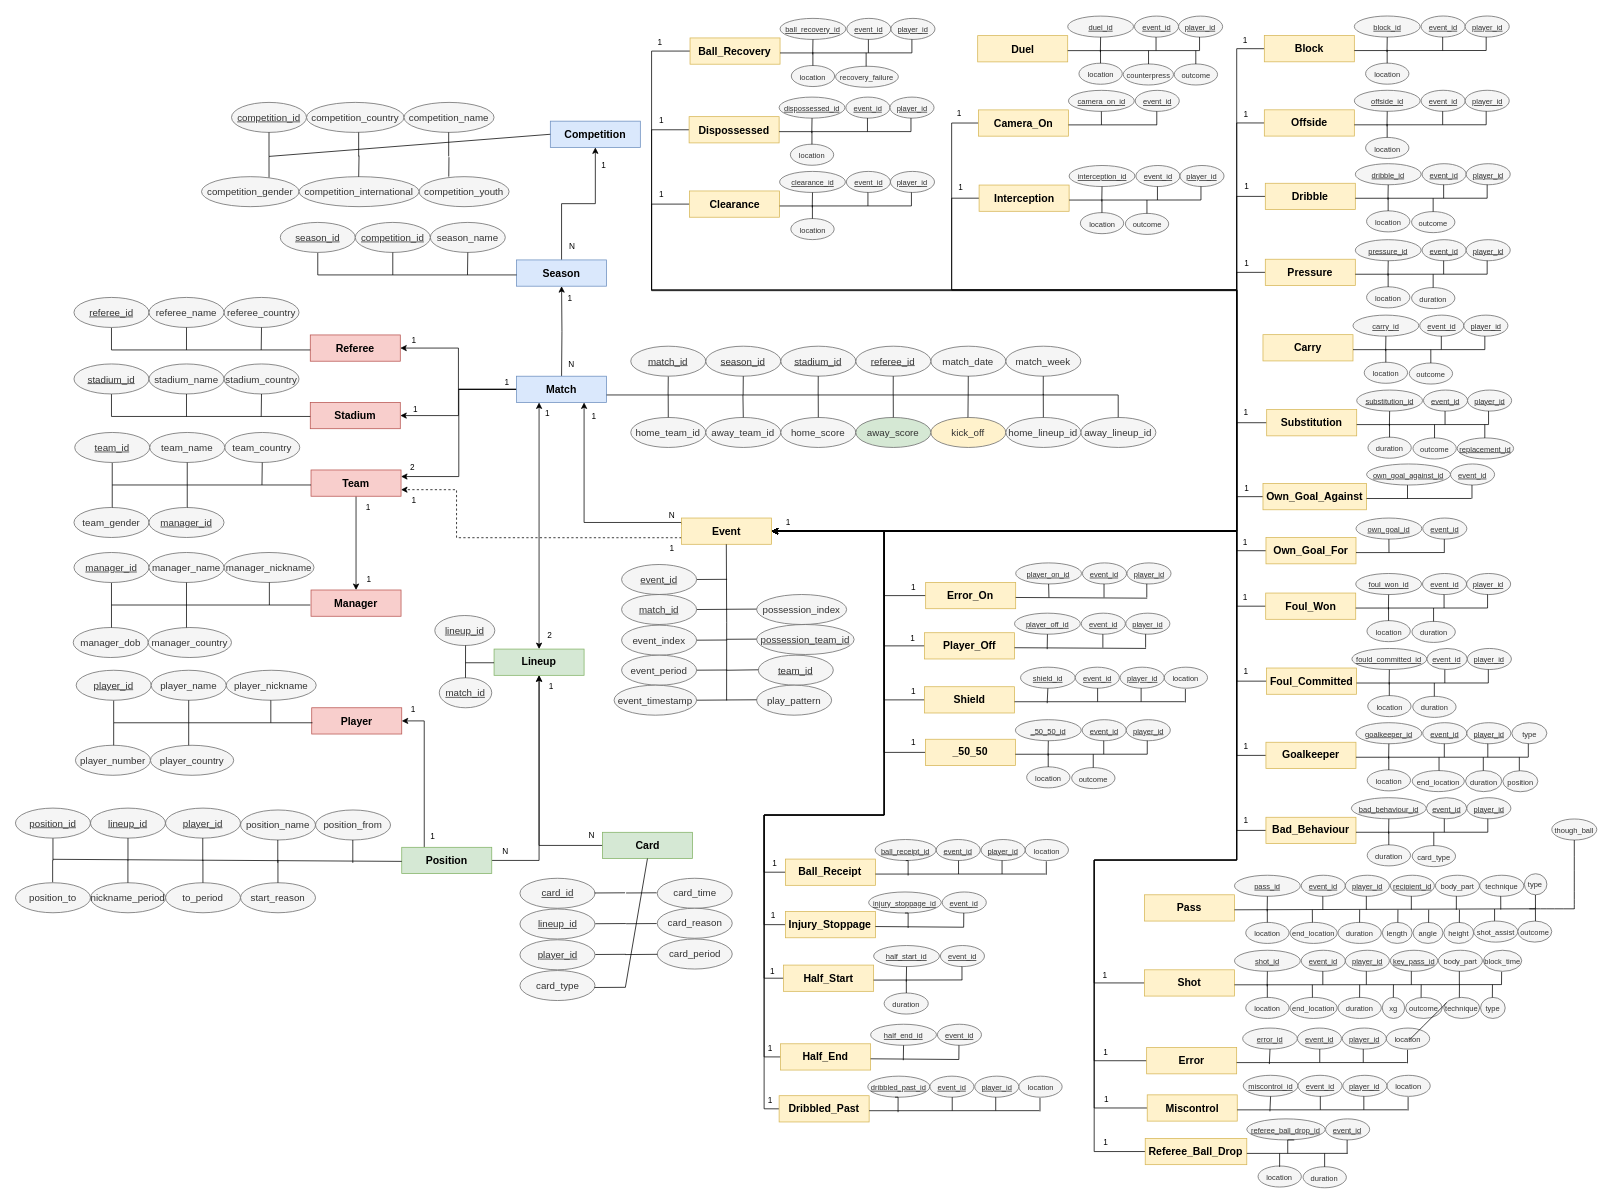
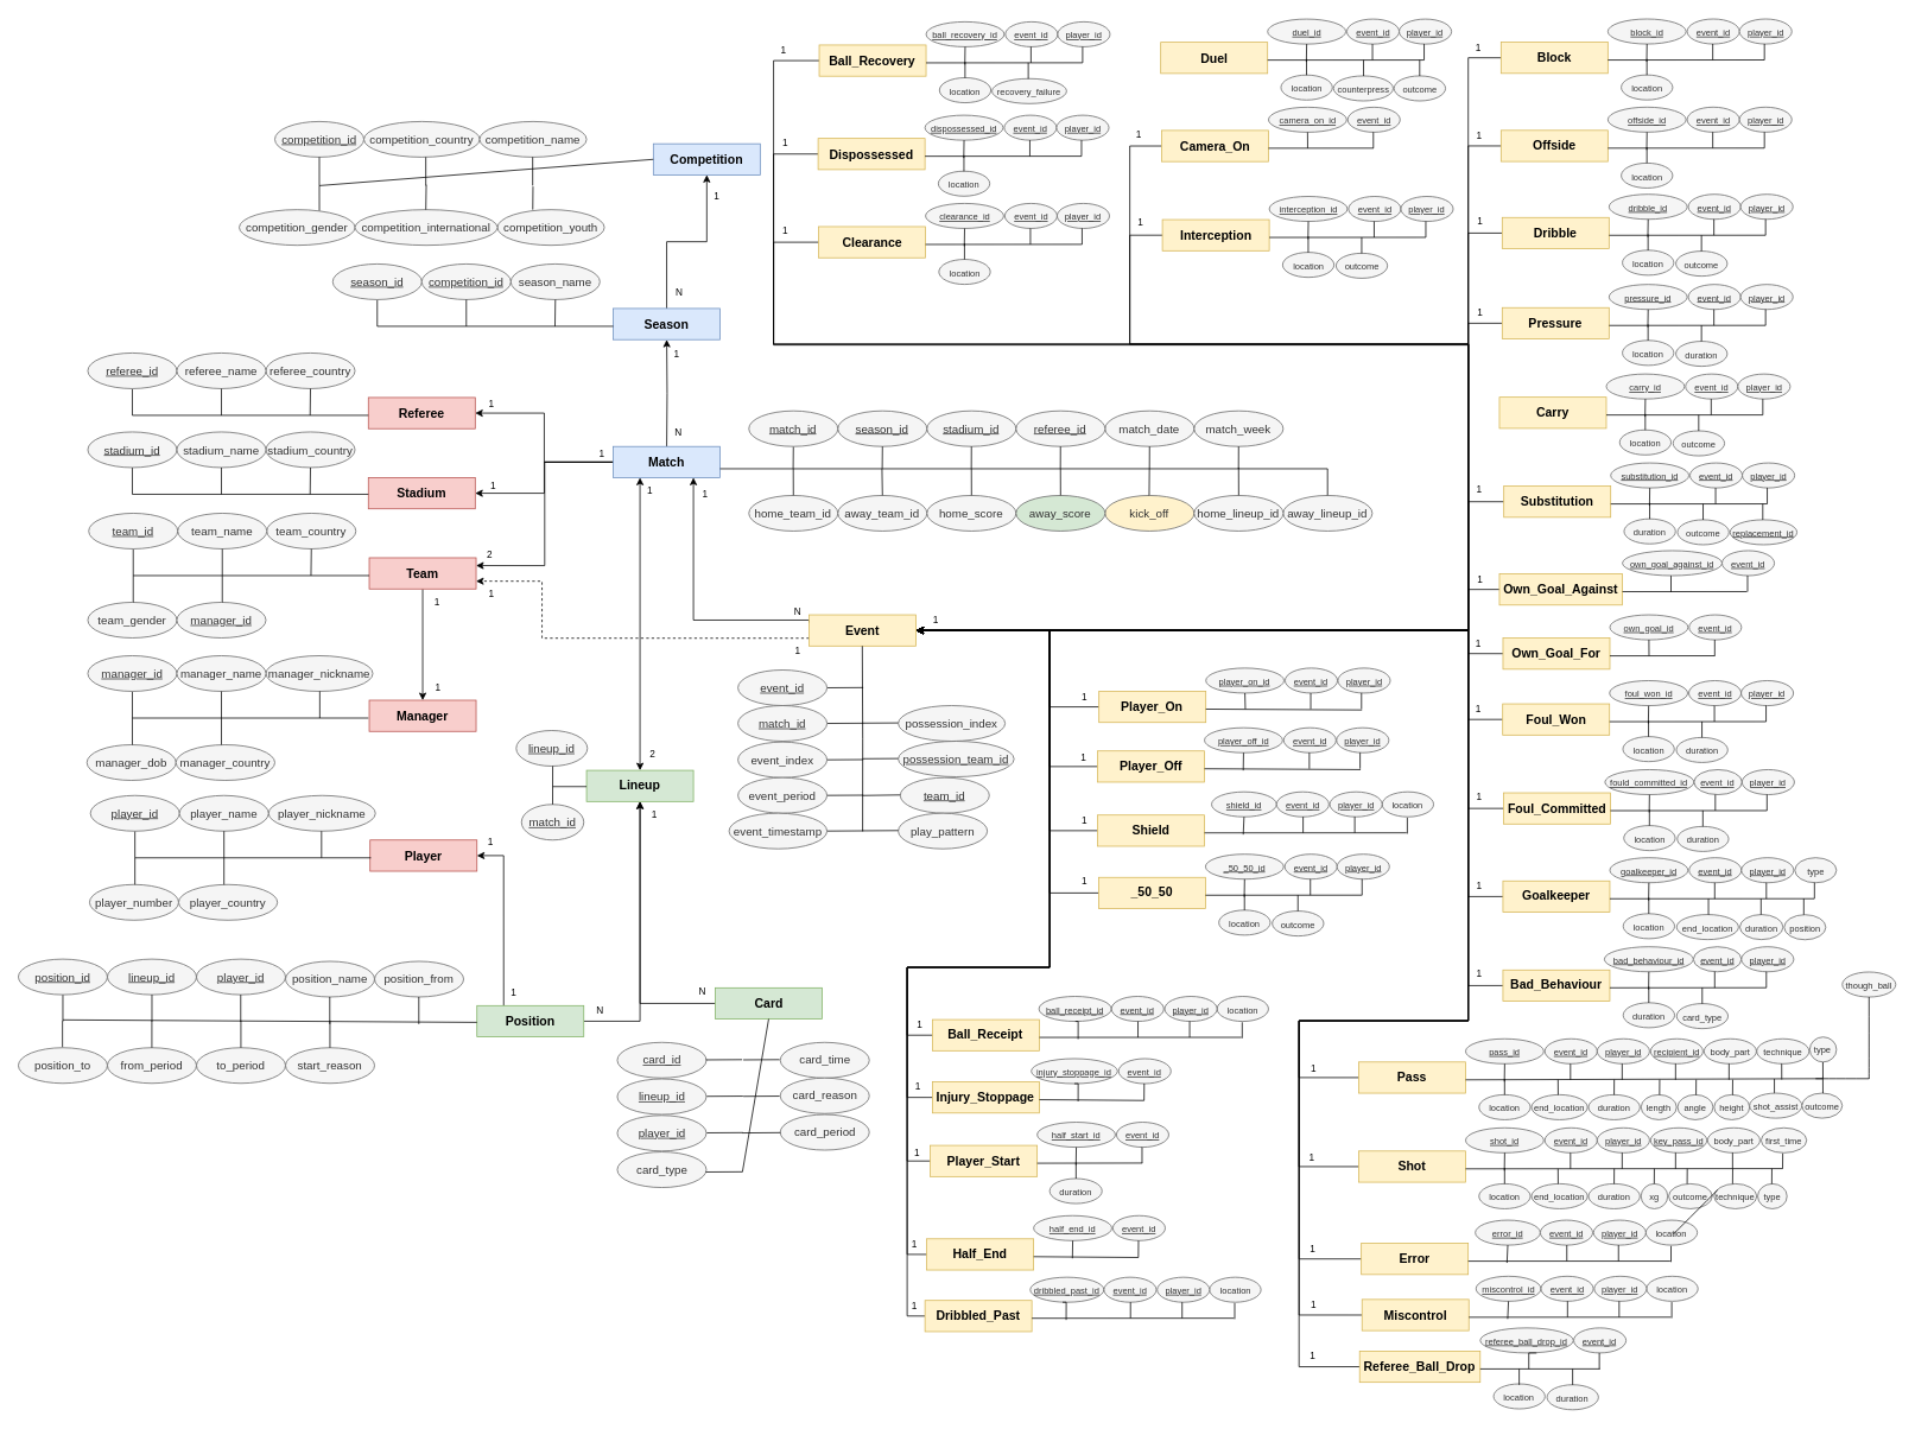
- <mxCell id="479" value="&lt;span style=&quot;font-size: 14px;&quot;&gt;&lt;b&gt;Error_On&lt;/b&gt;&lt;/span&gt;" style="rounded=0;whiteSpace=wrap;html=1;fillColor=#fff2cc;strokeColor=#d6b656;" parent="1" vertex="1"><mxGeometry x="1233.36" y="775.96" width="120" height="35" as="geometry" /></mxCell>
+ <mxCell id="479" value="&lt;span style=&quot;font-size: 14px;&quot;&gt;&lt;b&gt;Player_On&lt;/b&gt;&lt;/span&gt;" style="rounded=0;whiteSpace=wrap;html=1;fillColor=#fff2cc;strokeColor=#d6b656;" parent="1" vertex="1"><mxGeometry x="1233.36" y="775.96" width="120" height="35" as="geometry" /></mxCell>
- <mxCell id="154" value="nickname_period" style="ellipse;whiteSpace=wrap;html=1;fontSize=13;fillColor=#f5f5f5;strokeColor=#666666;fontColor=#333333;" parent="1" vertex="1"><mxGeometry x="120" y="1176.25" width="100" height="40" as="geometry" /></mxCell>
+ <mxCell id="154" value="from_period" style="ellipse;whiteSpace=wrap;html=1;fontSize=13;fillColor=#f5f5f5;strokeColor=#666666;fontColor=#333333;" parent="1" vertex="1"><mxGeometry x="120" y="1176.25" width="100" height="40" as="geometry" /></mxCell>
+ <mxCell id="304" style="edgeStyle=orthogonalEdgeStyle;rounded=0;orthogonalLoop=1;jettySize=auto;html=1;exitX=0;exitY=0.5;exitDx=0;exitDy=0;entryX=1;entryY=0.5;entryDx=0;entryDy=0;" parent="1" source="306" target="35" edge="1"><mxGeometry relative="1" as="geometry"><Array as="points"><mxPoint x="1458" y="1210" /><mxPoint x="1458" y="1146" /><mxPoint x="1648" y="1146" /><mxPoint x="1648" y="708" /></Array></mxGeometry></mxCell>
+ <mxCell id="305" value="1" style="edgeLabel;html=1;align=center;verticalAlign=middle;resizable=0;points=[];" parent="304" vertex="1" connectable="0"><mxGeometry x="-0.93" y="1" relative="1" as="geometry"><mxPoint x="-4" y="-11" as="offset" /></mxGeometry></mxCell>
- <mxCell id="624" value="&lt;span style=&quot;font-size: 10px;&quot;&gt;block_time&lt;/span&gt;" style="ellipse;whiteSpace=wrap;html=1;fontSize=13;fillColor=#f5f5f5;strokeColor=#666666;fontColor=#333333;" parent="1" vertex="1"><mxGeometry x="1976.86" y="1266.25" width="51.14" height="28.07" as="geometry" /></mxCell>
+ <mxCell id="624" value="&lt;span style=&quot;font-size: 10px;&quot;&gt;first_time&lt;/span&gt;" style="ellipse;whiteSpace=wrap;html=1;fontSize=13;fillColor=#f5f5f5;strokeColor=#666666;fontColor=#333333;" parent="1" vertex="1"><mxGeometry x="1976.86" y="1266.25" width="51.14" height="28.07" as="geometry" /></mxCell>
- <mxCell id="374" value="&lt;span style=&quot;font-size: 14px;&quot;&gt;&lt;b&gt;Half_Start&lt;/b&gt;&lt;/span&gt;" style="rounded=0;whiteSpace=wrap;html=1;fillColor=#fff2cc;strokeColor=#d6b656;" parent="1" vertex="1"><mxGeometry x="1044" y="1286.01" width="120" height="35" as="geometry" /></mxCell>
+ <mxCell id="374" value="&lt;span style=&quot;font-size: 14px;&quot;&gt;&lt;b&gt;Player_Start&lt;/b&gt;&lt;/span&gt;" style="rounded=0;whiteSpace=wrap;html=1;fillColor=#fff2cc;strokeColor=#d6b656;" parent="1" vertex="1"><mxGeometry x="1044" y="1286.01" width="120" height="35" as="geometry" /></mxCell>
